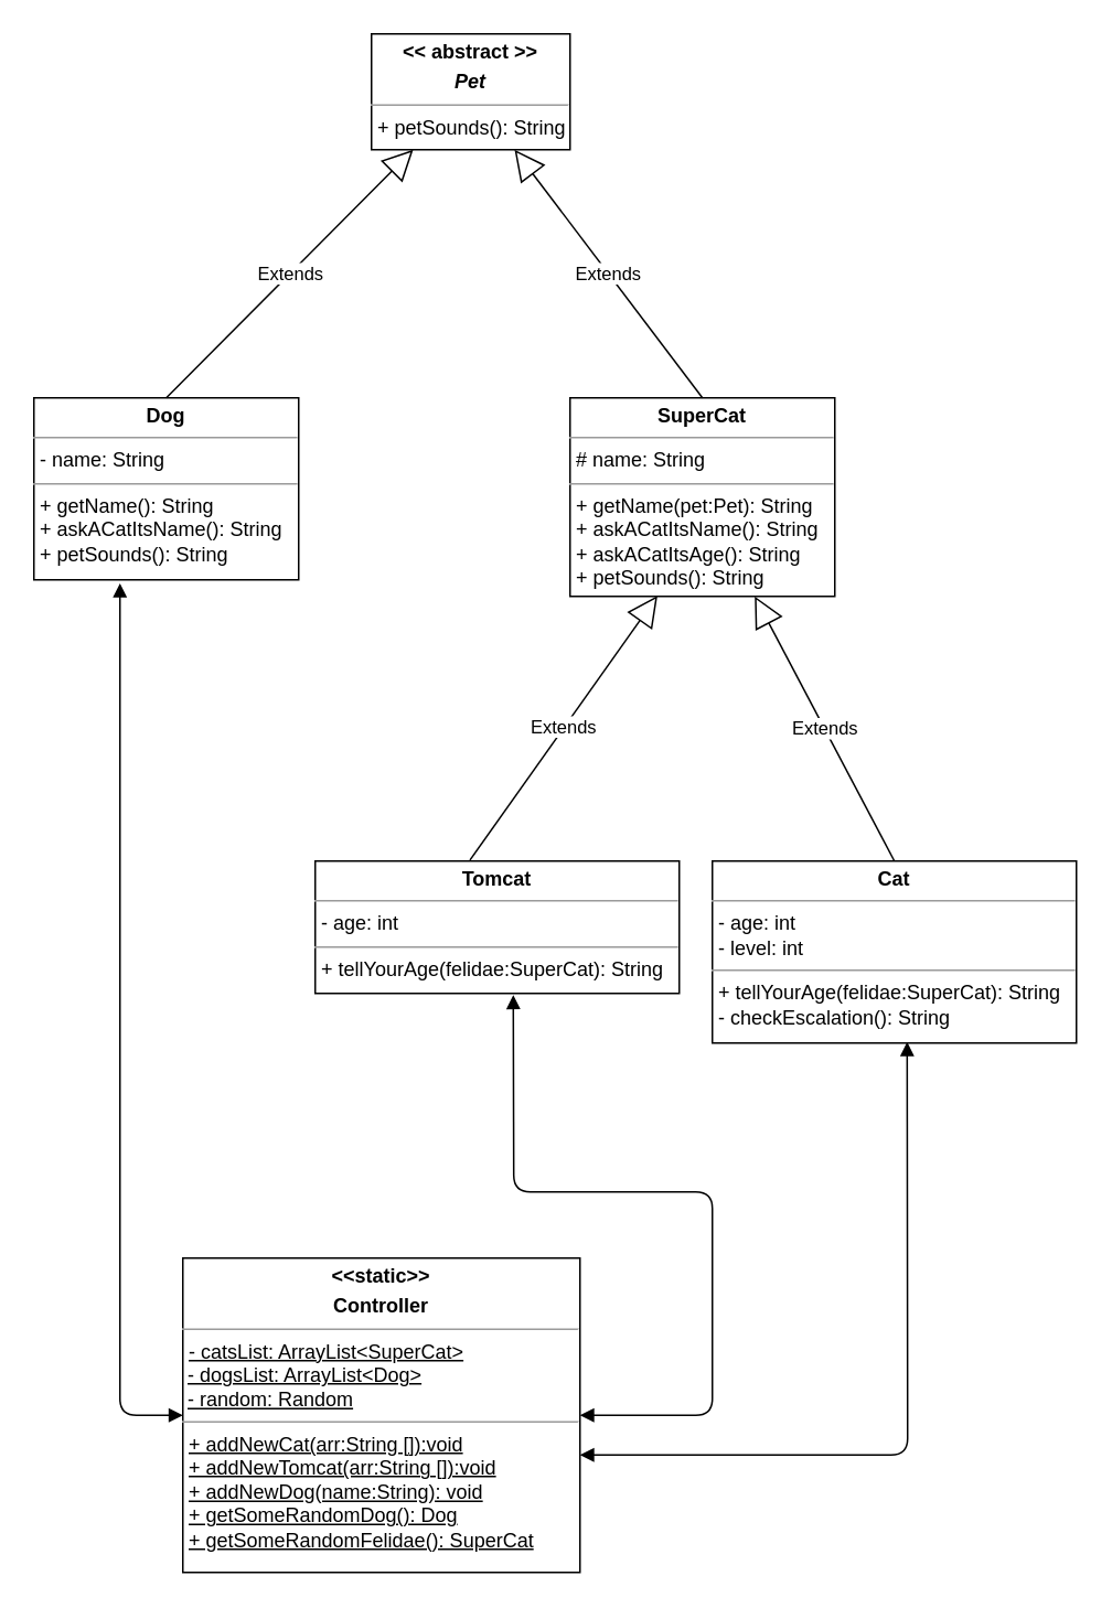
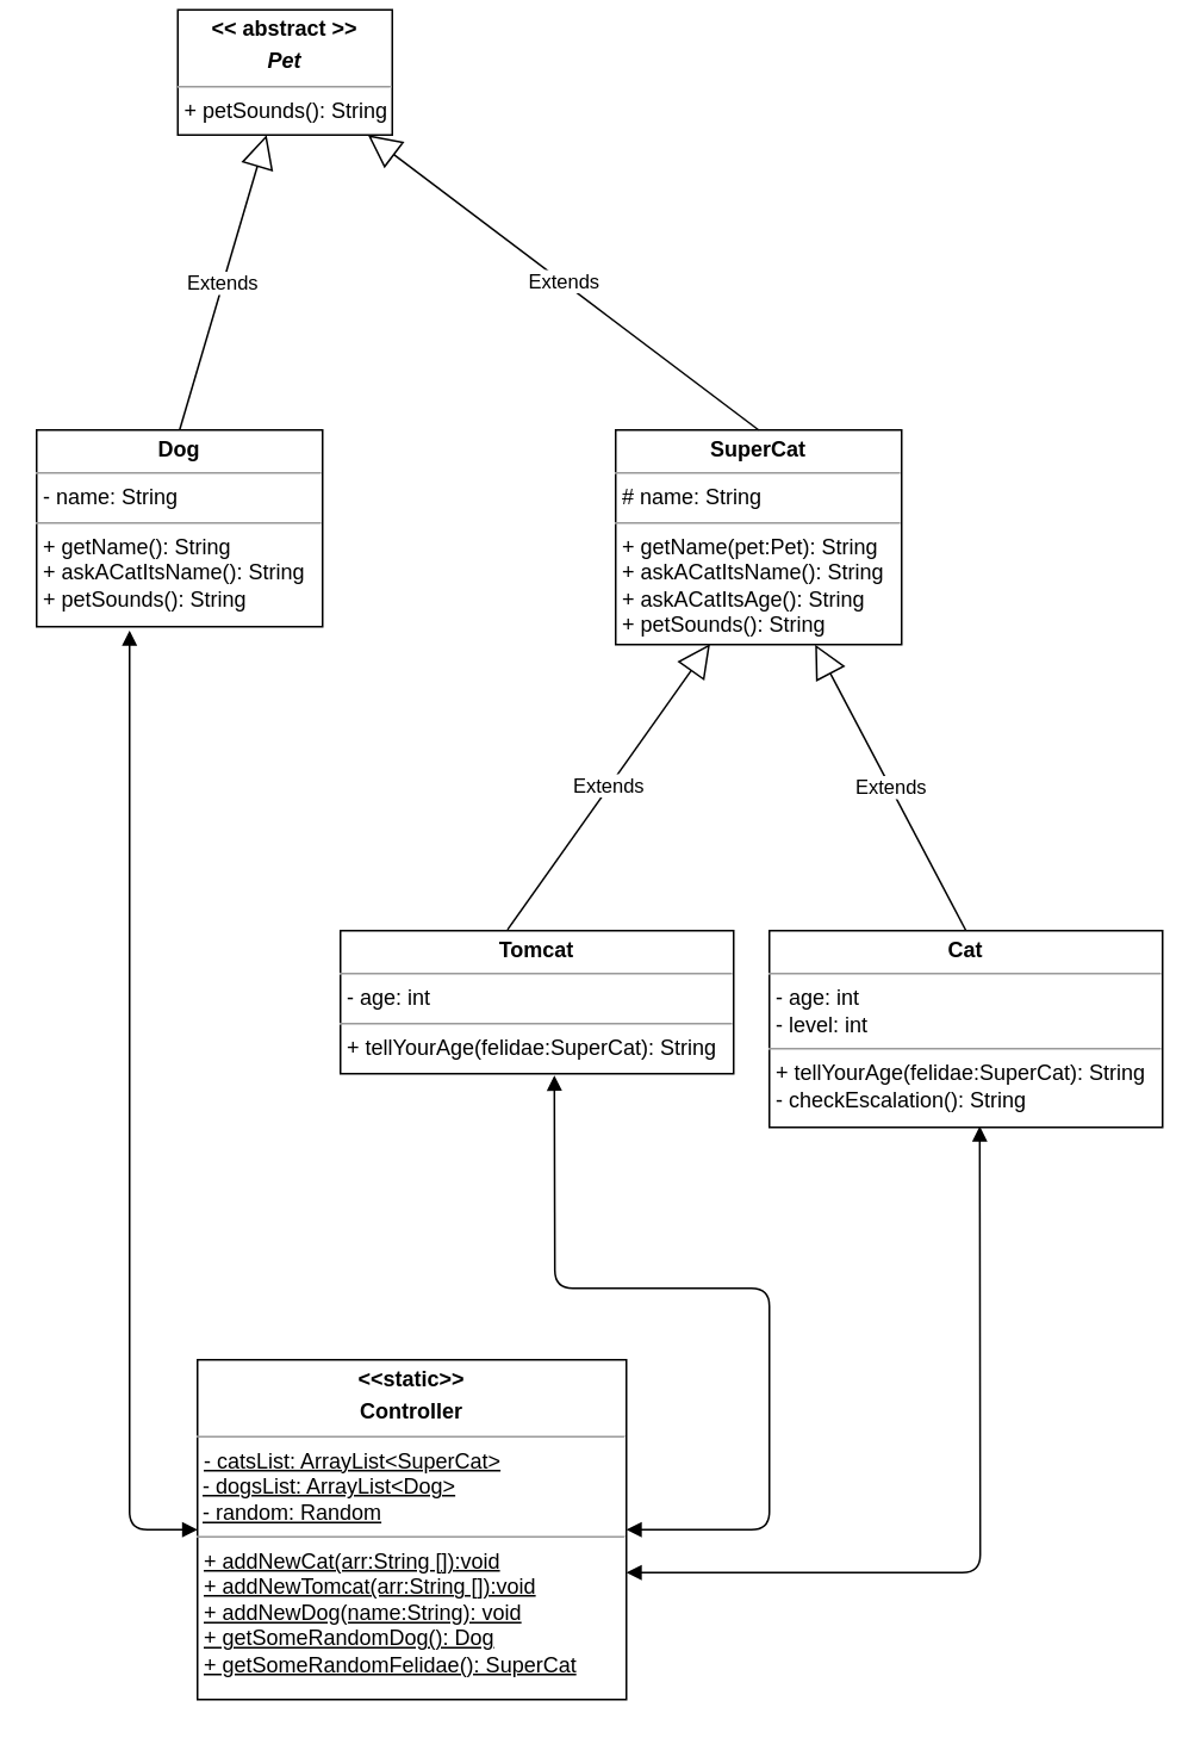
- <mxCell id="5" value="&lt;p style=&quot;margin: 0px ; margin-top: 4px ; text-align: center&quot;&gt;&lt;b&gt;&amp;lt;&amp;lt; abstract &amp;gt;&amp;gt;&lt;/b&gt;&lt;/p&gt;&lt;p style=&quot;margin: 0px ; margin-top: 4px ; text-align: center&quot;&gt;&lt;b&gt;&lt;i&gt;Pet&lt;/i&gt;&lt;/b&gt;&lt;/p&gt;&lt;hr size=&quot;1&quot;&gt;&lt;p style=&quot;margin: 0px ; margin-left: 4px&quot;&gt;&lt;span&gt;+ petSounds(): String&lt;/span&gt;&lt;br&gt;&lt;/p&gt;" style="verticalAlign=top;align=left;overflow=fill;fontSize=12;fontFamily=Helvetica;html=1;" parent="1" vertex="1"><mxGeometry x="224" y="20" width="120" height="70" as="geometry" /></mxCell>
+ <mxCell id="5" value="&lt;p style=&quot;margin: 0px ; margin-top: 4px ; text-align: center&quot;&gt;&lt;b&gt;&amp;lt;&amp;lt; abstract &amp;gt;&amp;gt;&lt;/b&gt;&lt;/p&gt;&lt;p style=&quot;margin: 0px ; margin-top: 4px ; text-align: center&quot;&gt;&lt;b&gt;&lt;i&gt;Pet&lt;/i&gt;&lt;/b&gt;&lt;/p&gt;&lt;hr size=&quot;1&quot;&gt;&lt;p style=&quot;margin: 0px ; margin-left: 4px&quot;&gt;&lt;span&gt;+ petSounds(): String&lt;/span&gt;&lt;br&gt;&lt;/p&gt;" style="verticalAlign=top;align=left;overflow=fill;fontSize=12;fontFamily=Helvetica;html=1;" parent="1" vertex="1"><mxGeometry x="99" y="5" width="120" height="70" as="geometry" /></mxCell>
